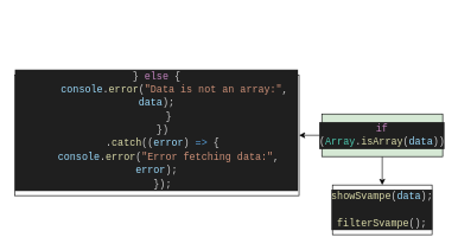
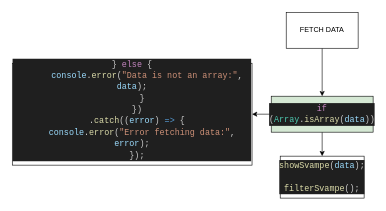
+ <mxCell id="3" value="FETCH DATA" style="rounded=0;whiteSpace=wrap;html=1;" vertex="1" parent="1"><mxGeometry x="477" y="20" width="120" height="60" as="geometry" /></mxCell>
+ <mxCell id="2" style="edgeStyle=none;html=1;" edge="1" parent="1" source="3" target="6"><mxGeometry relative="1" as="geometry" /></mxCell>
